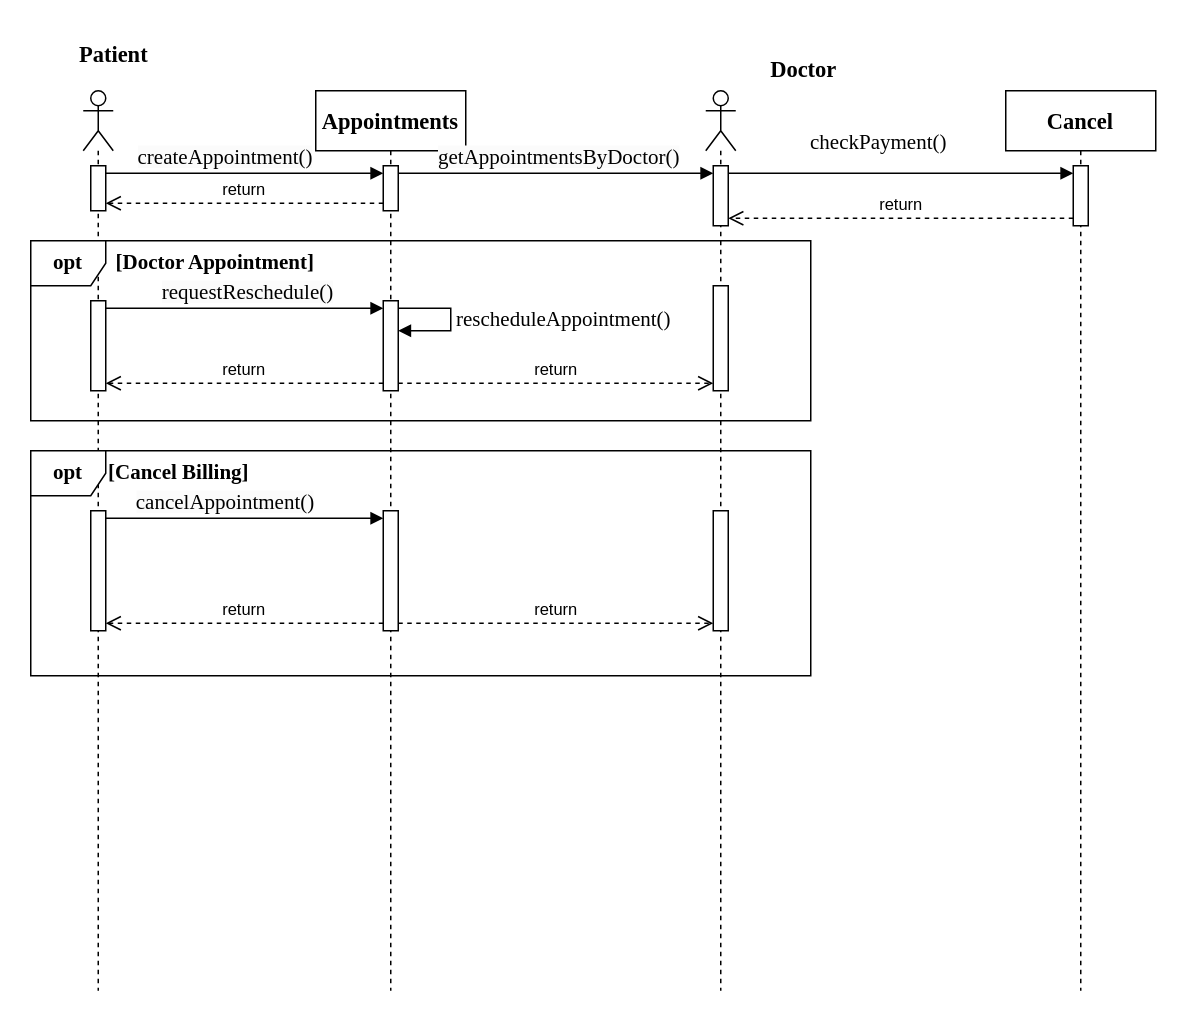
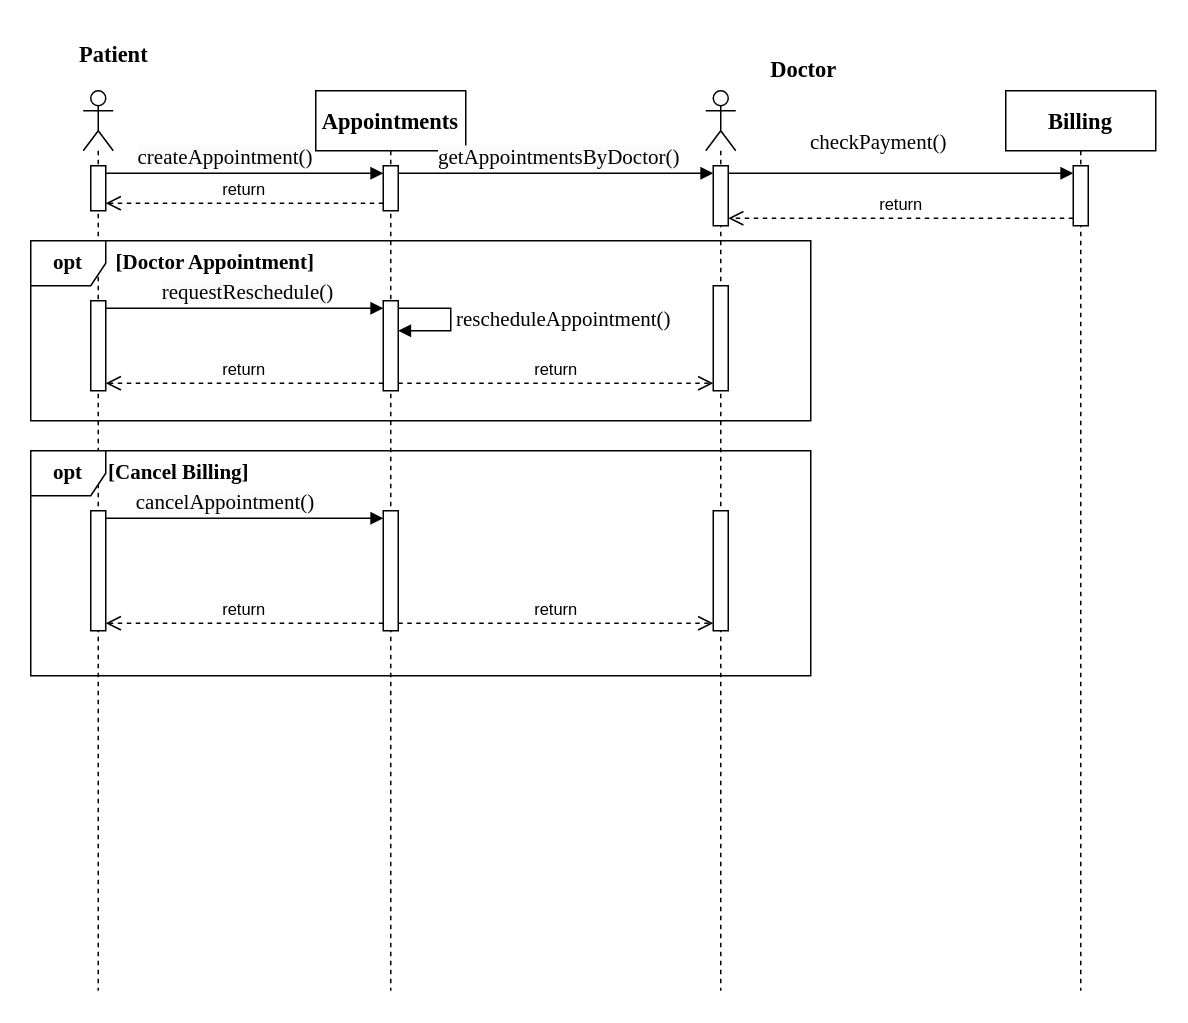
- <mxCell id="34" value="&lt;font face=&quot;Times New Roman&quot;&gt;&lt;span style=&quot;font-size: 15px;&quot;&gt;&lt;b&gt;Cancel&lt;/b&gt;&lt;/span&gt;&lt;/font&gt;" style="shape=umlLifeline;perimeter=lifelinePerimeter;whiteSpace=wrap;html=1;container=1;dropTarget=0;collapsible=0;recursiveResize=0;outlineConnect=0;portConstraint=eastwest;newEdgeStyle={&quot;curved&quot;:0,&quot;rounded&quot;:0};" vertex="1" parent="1"><mxGeometry x="670" y="60" width="100" height="600" as="geometry" /></mxCell>
+ <mxCell id="34" value="&lt;font face=&quot;Times New Roman&quot;&gt;&lt;span style=&quot;font-size: 15px;&quot;&gt;&lt;b&gt;Billing&lt;/b&gt;&lt;/span&gt;&lt;/font&gt;" style="shape=umlLifeline;perimeter=lifelinePerimeter;whiteSpace=wrap;html=1;container=1;dropTarget=0;collapsible=0;recursiveResize=0;outlineConnect=0;portConstraint=eastwest;newEdgeStyle={&quot;curved&quot;:0,&quot;rounded&quot;:0};" vertex="1" parent="1"><mxGeometry x="670" y="60" width="100" height="600" as="geometry" /></mxCell>
